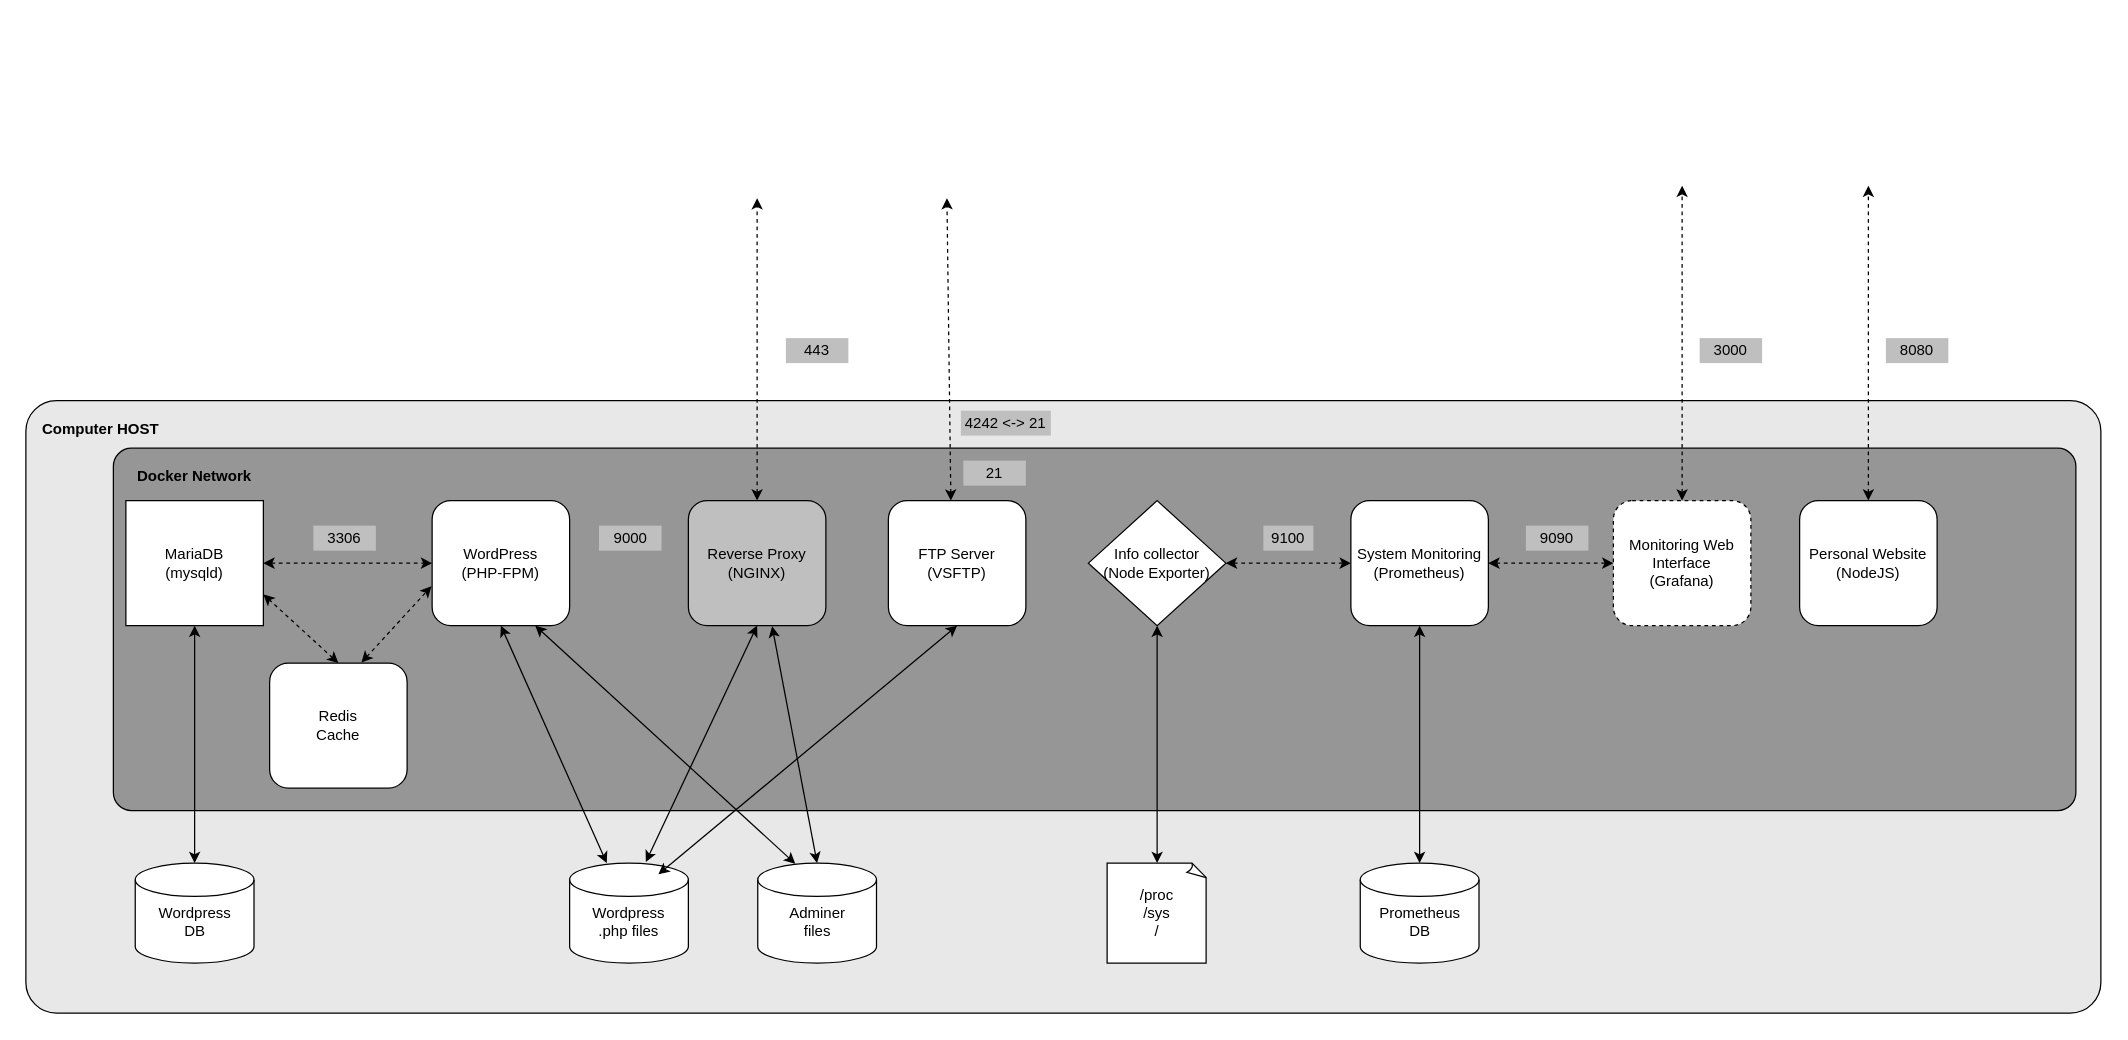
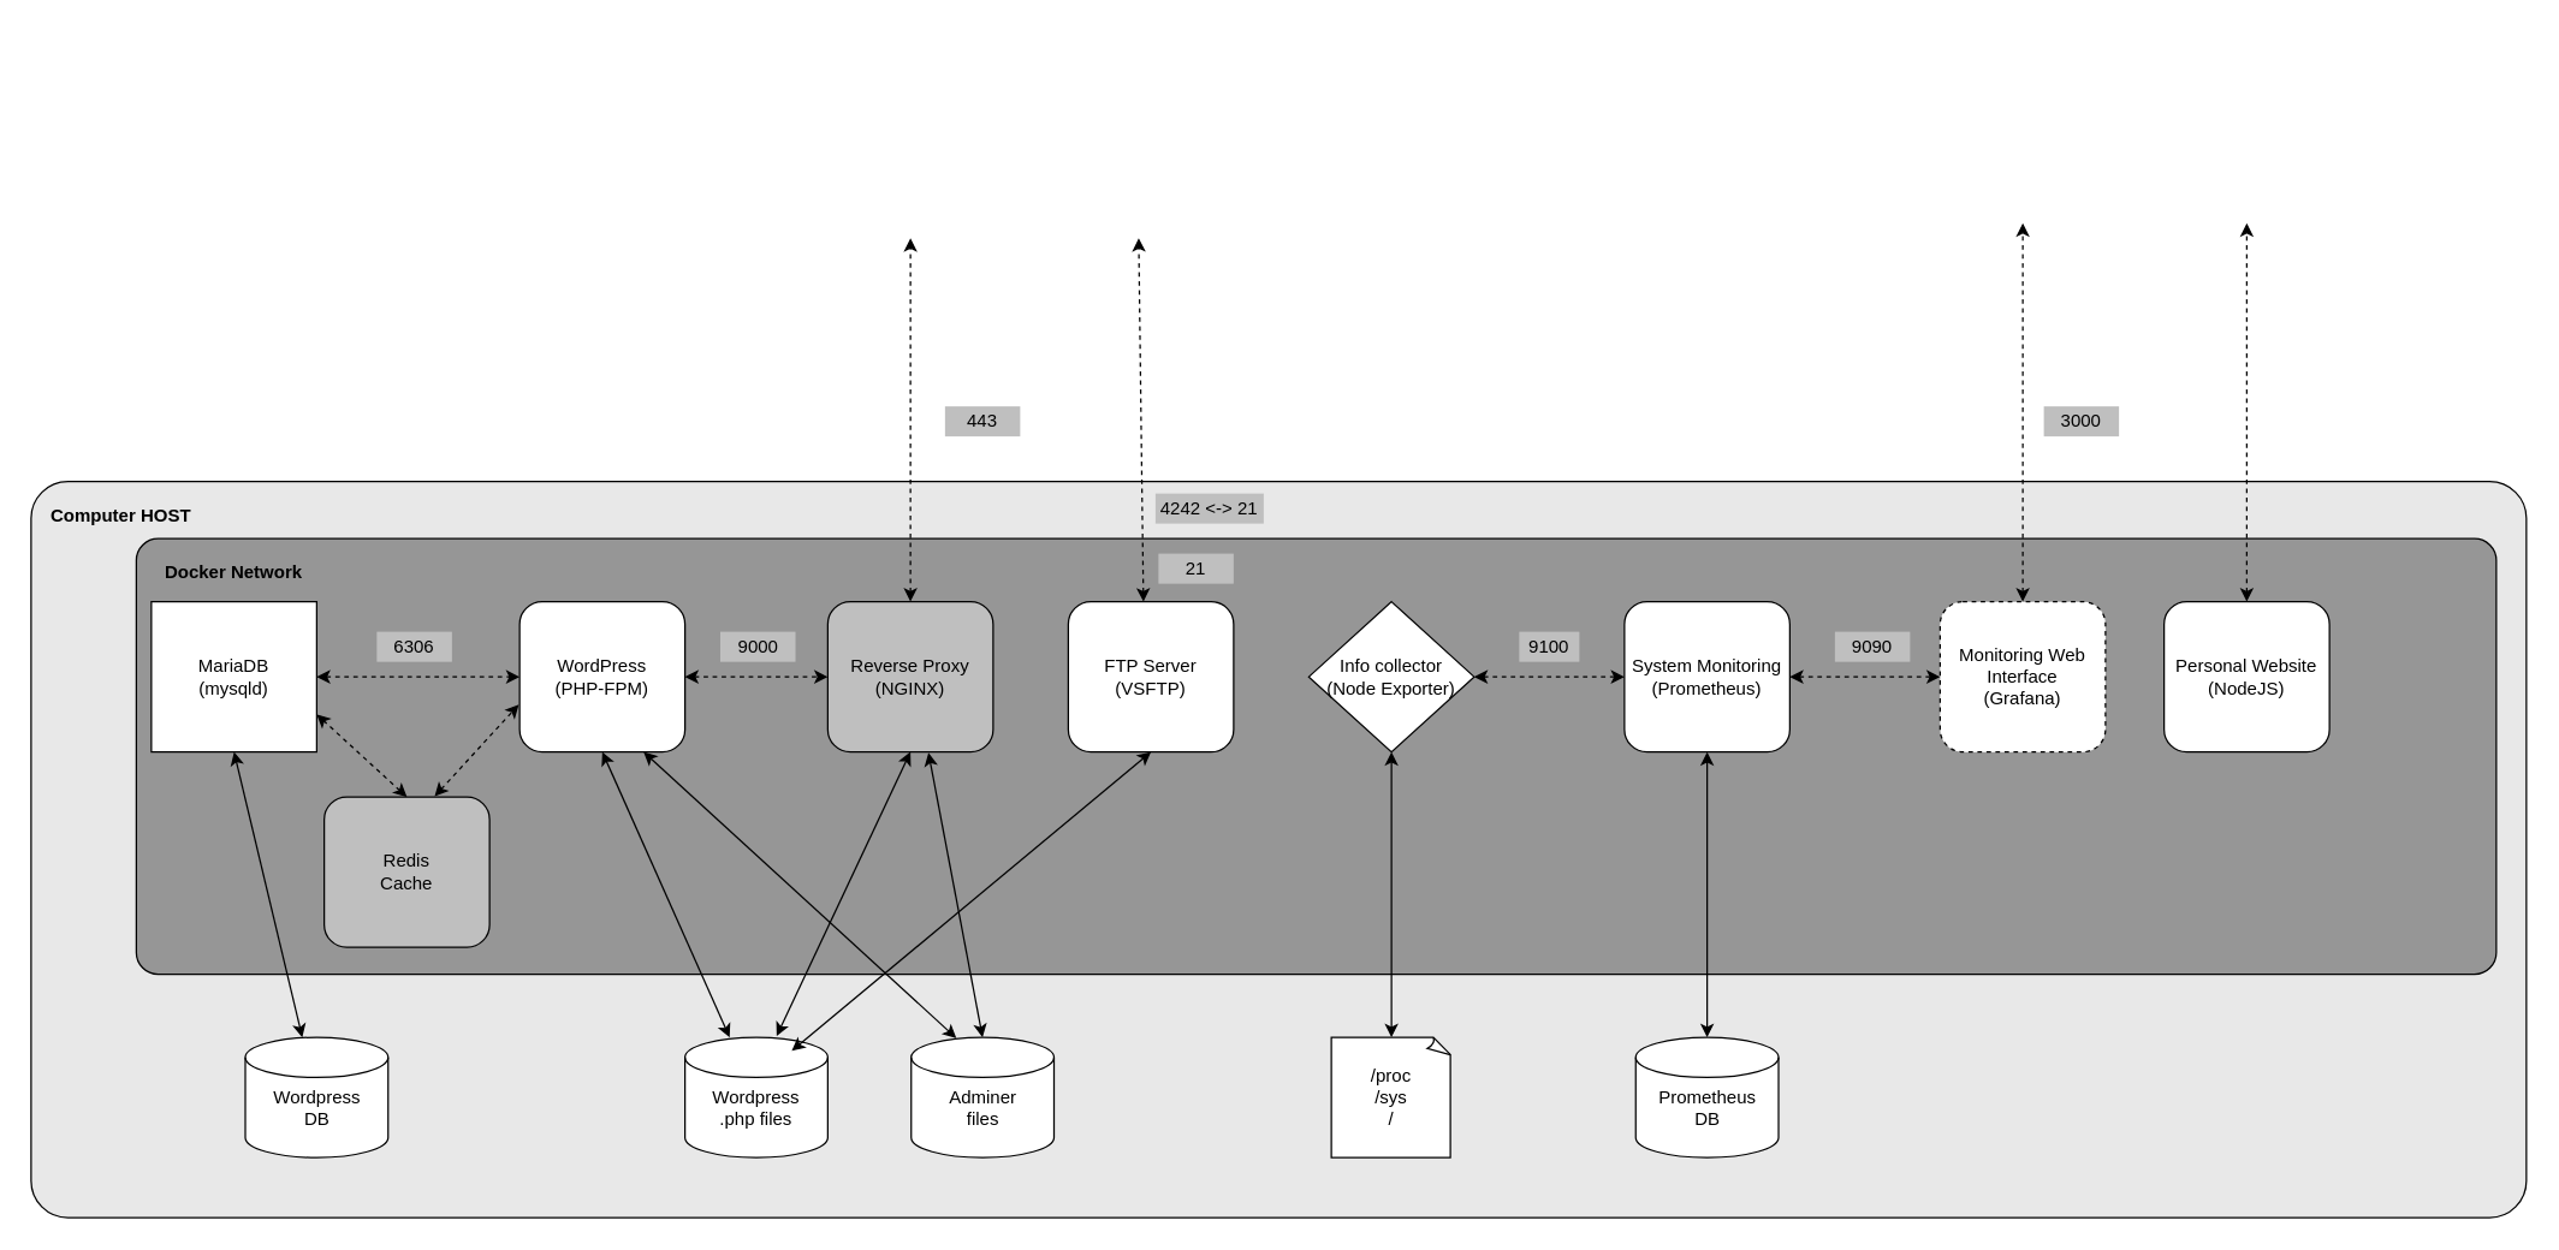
- <mxCell id="49" value="8080" style="text;html=1;strokeColor=none;fillColor=#BFBFBF;align=center;verticalAlign=middle;whiteSpace=wrap;rounded=0;fontColor=#000000;" vertex="1" parent="1"><mxGeometry x="1508" y="270" width="50" height="20" as="geometry" /></mxCell>
- <mxCell id="15" value="3306" style="text;html=1;strokeColor=none;fillColor=#BFBFBF;align=center;verticalAlign=middle;whiteSpace=wrap;rounded=0;fontColor=#000000;" vertex="1" parent="1"><mxGeometry x="250" y="420" width="50" height="20" as="geometry" /></mxCell>
+ <mxCell id="15" value="6306" style="text;html=1;strokeColor=none;fillColor=#BFBFBF;align=center;verticalAlign=middle;whiteSpace=wrap;rounded=0;fontColor=#000000;" vertex="1" parent="1"><mxGeometry x="250" y="420" width="50" height="20" as="geometry" /></mxCell>
+ <mxCell id="9" value="" style="endArrow=classic;startArrow=classic;html=1;rounded=0;entryX=0;entryY=0.5;entryDx=0;entryDy=0;exitX=1;exitY=0.5;exitDx=0;exitDy=0;dashed=1;strokeColor=#000000;" edge="1" parent="1" source="6" target="8"><mxGeometry width="50" height="50" relative="1" as="geometry"><mxPoint x="370" y="560" as="sourcePoint" /><mxPoint x="420" y="510" as="targetPoint" /></mxGeometry></mxCell>
- <mxCell id="24" value="&lt;font color=&quot;#000000&quot;&gt;Redis&lt;br&gt;Cache&lt;br&gt;&lt;/font&gt;" style="rounded=1;whiteSpace=wrap;html=1;fillColor=#FFFFFF;strokeColor=#000000;" vertex="1" parent="1"><mxGeometry x="215" y="530" width="110" height="100" as="geometry" /></mxCell>
+ <mxCell id="24" value="&lt;font color=&quot;#000000&quot;&gt;Redis&lt;br&gt;Cache&lt;br&gt;&lt;/font&gt;" style="rounded=1;whiteSpace=wrap;html=1;fillColor=#bfbfbf;strokeColor=#000000;" vertex="1" parent="1"><mxGeometry x="215" y="530" width="110" height="100" as="geometry" /></mxCell>
- <mxCell id="10" value="&lt;font color=&quot;#000000&quot;&gt;&lt;br&gt;Wordpress&lt;br&gt;DB&lt;br&gt;&lt;/font&gt;" style="strokeWidth=1;html=1;shape=mxgraph.flowchart.database;whiteSpace=wrap;fillColor=#FFFFFF;strokeColor=#000000;" vertex="1" parent="1"><mxGeometry x="107.5" y="690" width="95" height="80" as="geometry" /></mxCell>
+ <mxCell id="10" value="&lt;font color=&quot;#000000&quot;&gt;&lt;br&gt;Wordpress&lt;br&gt;DB&lt;br&gt;&lt;/font&gt;" style="strokeWidth=1;html=1;shape=mxgraph.flowchart.database;whiteSpace=wrap;fillColor=#FFFFFF;strokeColor=#000000;" vertex="1" parent="1"><mxGeometry x="162.5" y="690" width="95" height="80" as="geometry" /></mxCell>
